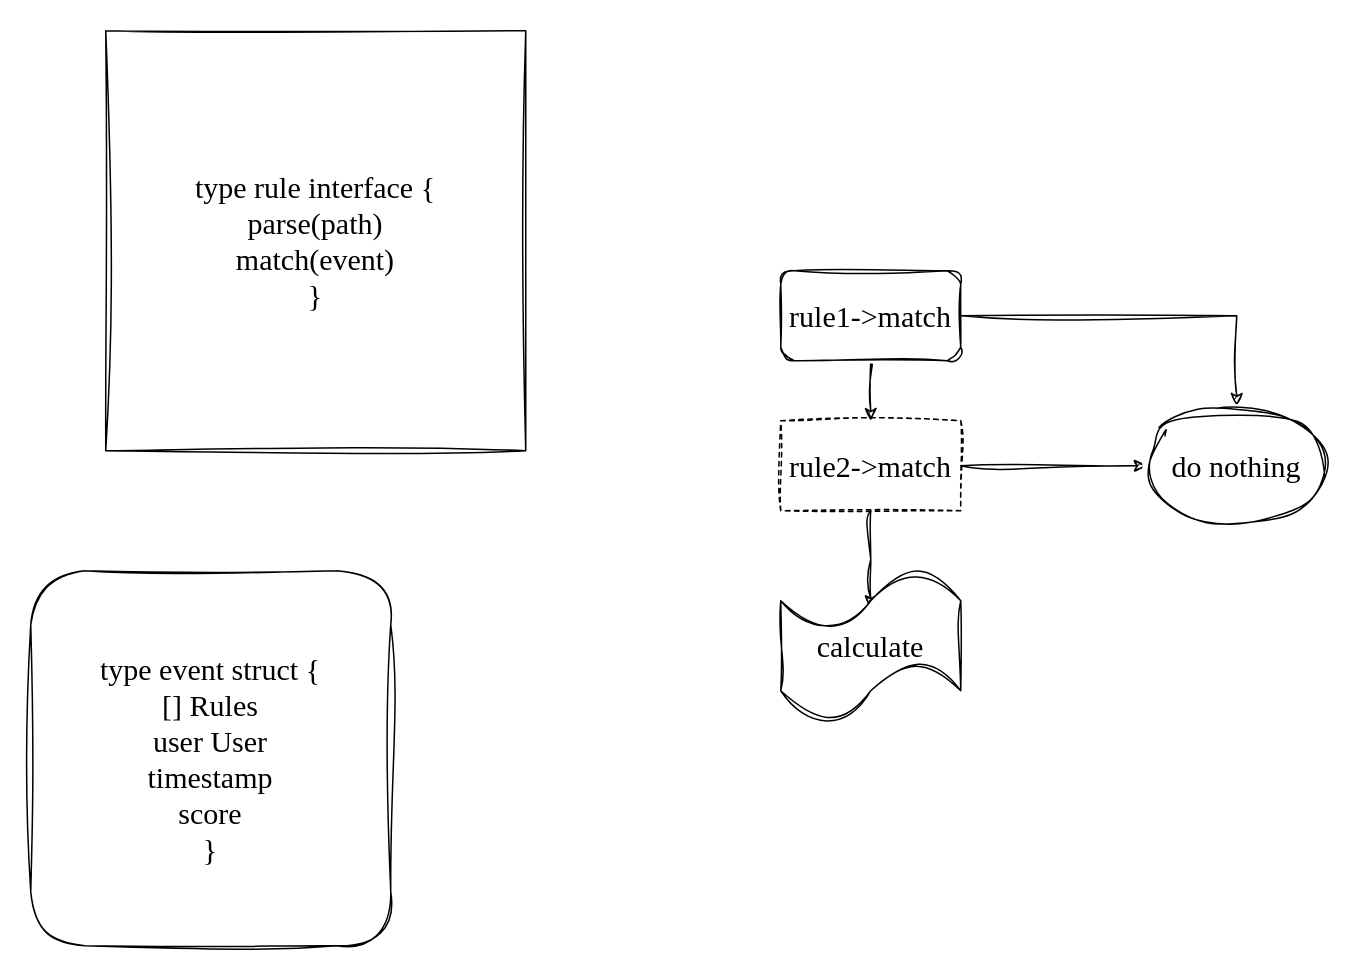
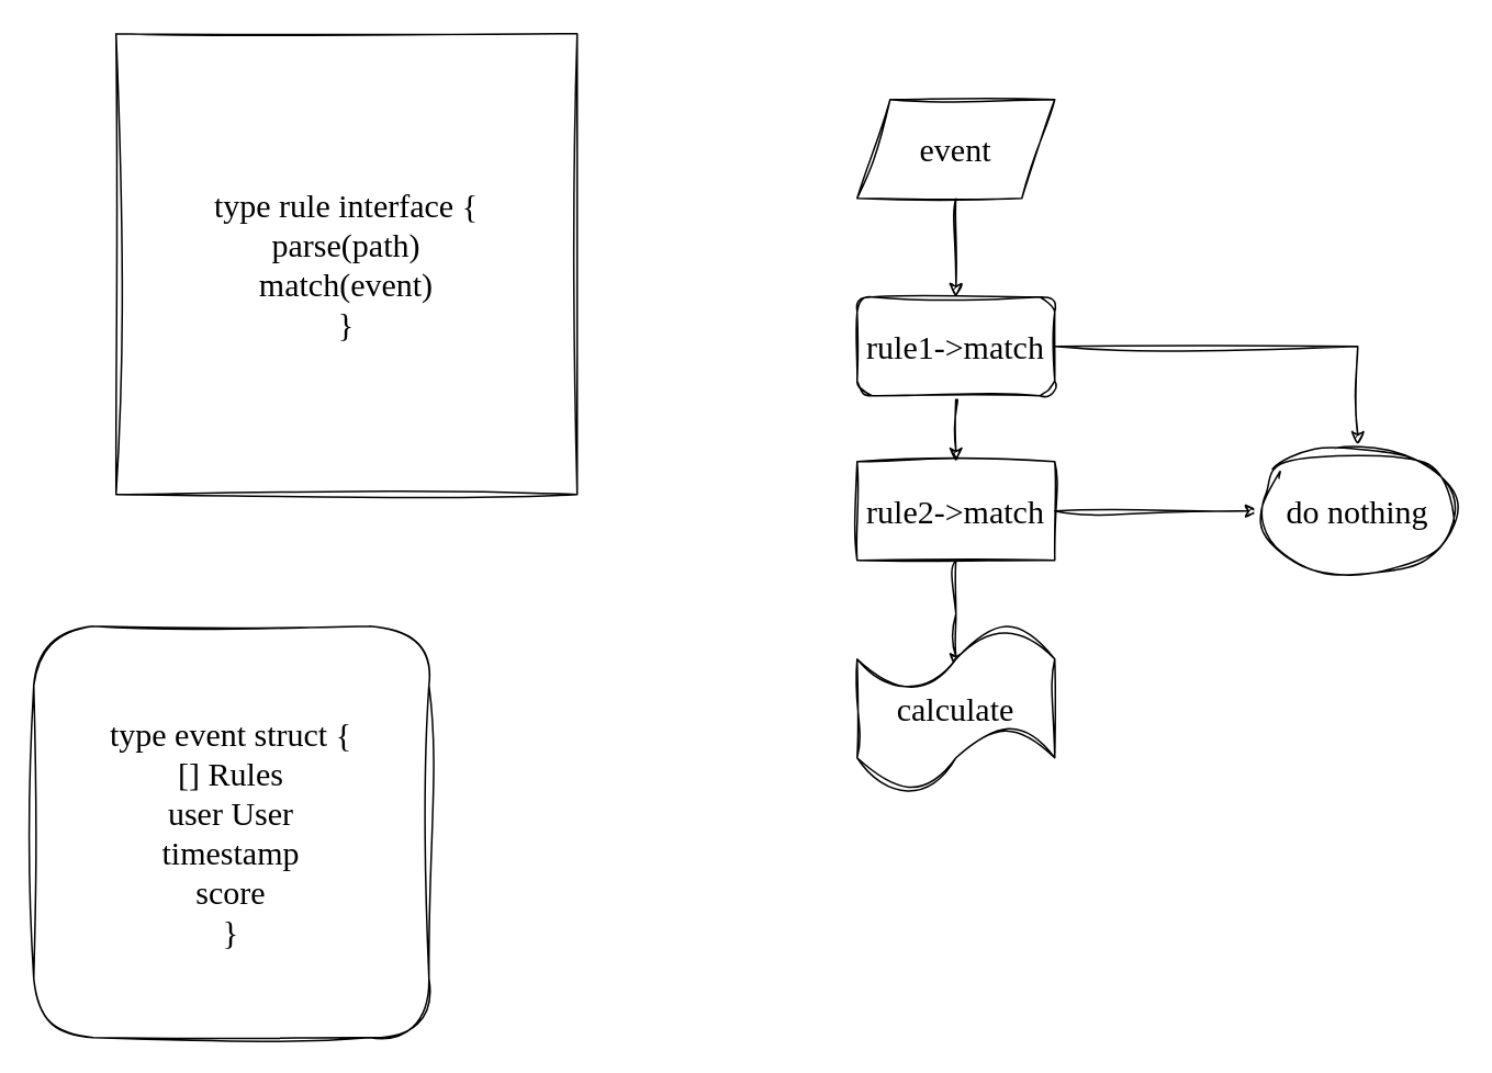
+ <mxCell id="9" value="event" style="shape=parallelogram;perimeter=parallelogramPerimeter;whiteSpace=wrap;html=1;fixedSize=1;sketch=1;hachureGap=4;jiggle=2;curveFitting=1;fontFamily=Architects Daughter;fontSource=https%3A%2F%2Ffonts.googleapis.com%2Fcss%3Ffamily%3DArchitects%2BDaughter;fontSize=20;" parent="1" vertex="1"><mxGeometry x="520" y="60" width="120" height="60" as="geometry" /></mxCell>
+ <mxCell id="8" style="edgeStyle=orthogonalEdgeStyle;rounded=0;sketch=1;hachureGap=4;jiggle=2;curveFitting=1;orthogonalLoop=1;jettySize=auto;html=1;fontFamily=Architects Daughter;fontSource=https%3A%2F%2Ffonts.googleapis.com%2Fcss%3Ffamily%3DArchitects%2BDaughter;fontSize=16;" parent="1" source="9" target="4" edge="1"><mxGeometry relative="1" as="geometry" /></mxCell>
- <mxCell id="7" value="rule2-&amp;gt;match" style="rounded=0;whiteSpace=wrap;html=1;sketch=1;hachureGap=4;jiggle=2;curveFitting=1;fontFamily=Architects Daughter;fontSource=https%3A%2F%2Ffonts.googleapis.com%2Fcss%3Ffamily%3DArchitects%2BDaughter;fontSize=20;dashed=1;" parent="1" vertex="1"><mxGeometry x="520" y="280" width="120" height="60" as="geometry" /></mxCell>
+ <mxCell id="7" value="rule2-&amp;gt;match" style="rounded=0;whiteSpace=wrap;html=1;sketch=1;hachureGap=4;jiggle=2;curveFitting=1;fontFamily=Architects Daughter;fontSource=https%3A%2F%2Ffonts.googleapis.com%2Fcss%3Ffamily%3DArchitects%2BDaughter;fontSize=20;" parent="1" vertex="1"><mxGeometry x="520" y="280" width="120" height="60" as="geometry" /></mxCell>
